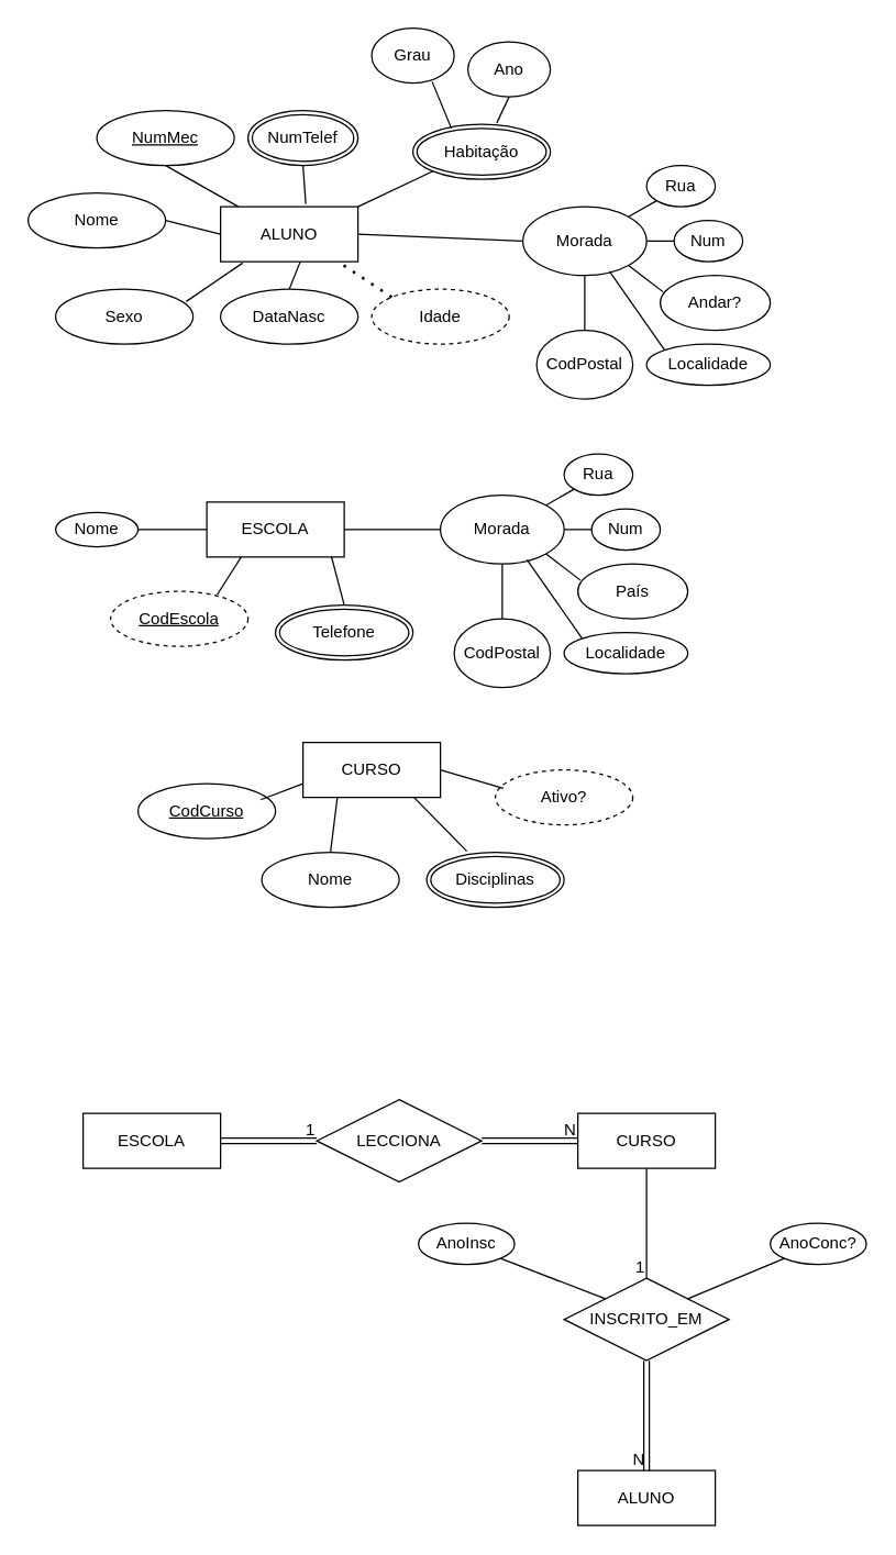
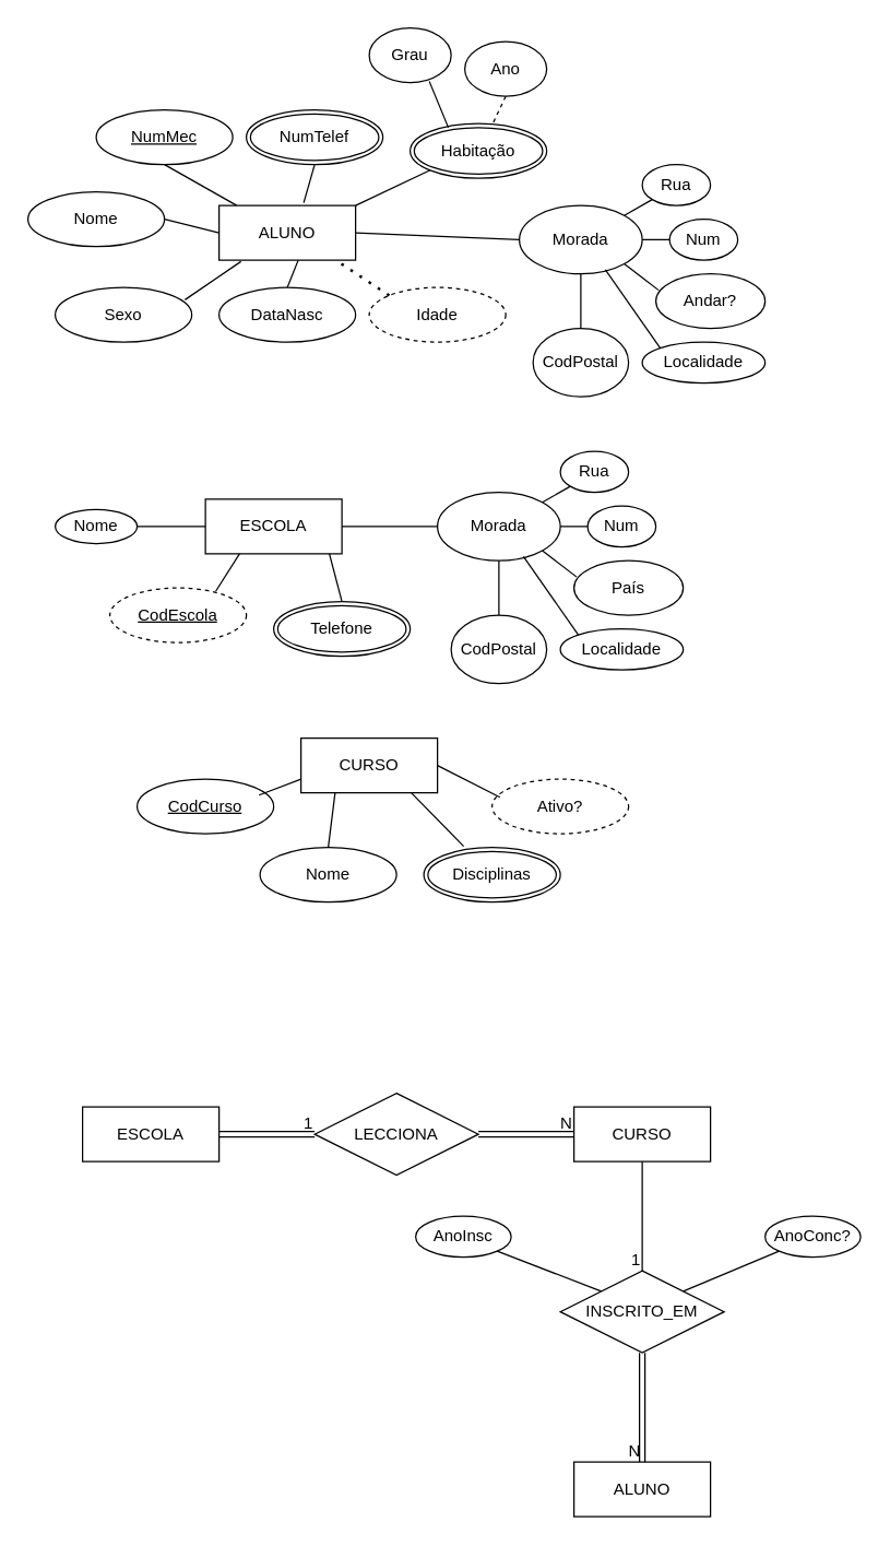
- <mxCell id="31" value="" style="endArrow=none;html=1;rounded=0;fontFamily=Helvetica;fontSize=12;fontColor=default;entryX=0.5;entryY=1;entryDx=0;entryDy=0;exitX=0.61;exitY=-0.025;exitDx=0;exitDy=0;exitPerimeter=0;" parent="1" source="14" target="28" edge="1"><mxGeometry width="50" height="50" relative="1" as="geometry"><mxPoint x="304" y="140" as="sourcePoint" /><mxPoint x="354" y="90" as="targetPoint" /></mxGeometry></mxCell>
+ <mxCell id="31" value="" style="endArrow=none;html=1;rounded=0;fontFamily=Helvetica;fontSize=12;fontColor=default;entryX=0.5;entryY=1;entryDx=0;entryDy=0;exitX=0.61;exitY=-0.025;exitDx=0;exitDy=0;exitPerimeter=0;dashed=1;" parent="1" source="14" target="28" edge="1"><mxGeometry width="50" height="50" relative="1" as="geometry"><mxPoint x="304" y="140" as="sourcePoint" /><mxPoint x="354" y="90" as="targetPoint" /></mxGeometry></mxCell>
- <mxCell id="12" value="NumTelef" style="ellipse;shape=doubleEllipse;margin=3;whiteSpace=wrap;html=1;align=center;strokeColor=default;verticalAlign=middle;fontFamily=Helvetica;fontSize=12;fontColor=default;fillColor=default;" parent="1" vertex="1"><mxGeometry x="180" y="80" width="80" height="40" as="geometry" /></mxCell>
+ <mxCell id="12" value="NumTelef" style="ellipse;shape=doubleEllipse;margin=3;whiteSpace=wrap;html=1;align=center;strokeColor=default;verticalAlign=middle;fontFamily=Helvetica;fontSize=12;fontColor=default;fillColor=default;" parent="1" vertex="1"><mxGeometry x="180" y="80" width="100" height="40" as="geometry" /></mxCell>
- <mxCell id="56" value="Ativo?" style="ellipse;whiteSpace=wrap;html=1;align=center;dashed=1;strokeColor=default;verticalAlign=middle;fontFamily=Helvetica;fontSize=12;fontColor=default;fillColor=default;" parent="1" vertex="1"><mxGeometry x="360" y="560" width="100" height="40" as="geometry" /></mxCell>
+ <mxCell id="56" value="Ativo?" style="ellipse;whiteSpace=wrap;html=1;align=center;dashed=1;strokeColor=default;verticalAlign=middle;fontFamily=Helvetica;fontSize=12;fontColor=default;fillColor=default;" parent="1" vertex="1"><mxGeometry x="360" y="570" width="100" height="40" as="geometry" /></mxCell>
